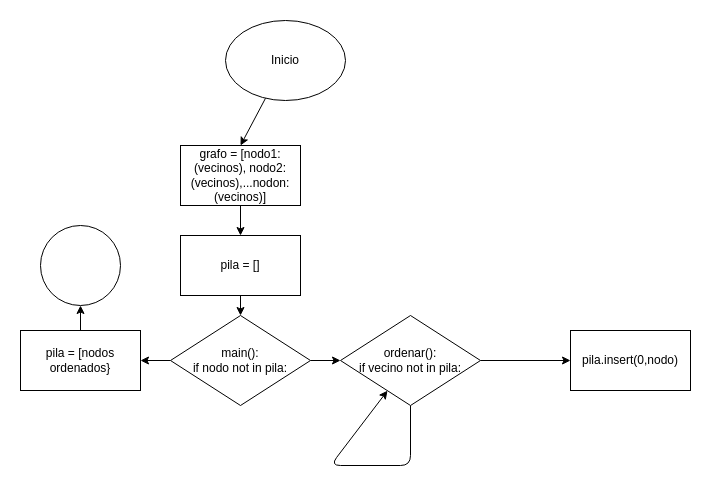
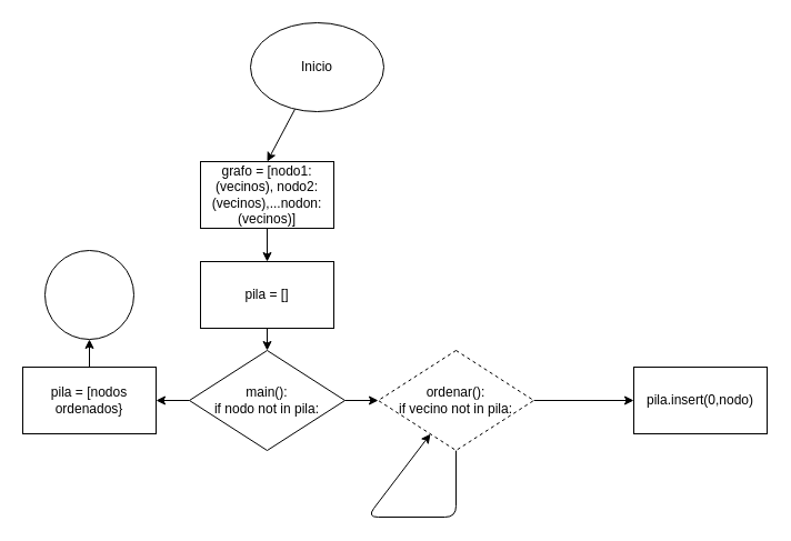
- <mxCell id="13" value="ordenar():&lt;br&gt;if vecino not in pila:" style="rhombus;whiteSpace=wrap;html=1;rounded=0;" vertex="1" parent="1"><mxGeometry x="340" y="315" width="140" height="90" as="geometry" /></mxCell>
+ <mxCell id="13" value="ordenar():&lt;br&gt;if vecino not in pila:" style="rhombus;whiteSpace=wrap;html=1;rounded=0;dashed=1;" vertex="1" parent="1"><mxGeometry x="340" y="315" width="140" height="90" as="geometry" /></mxCell>
